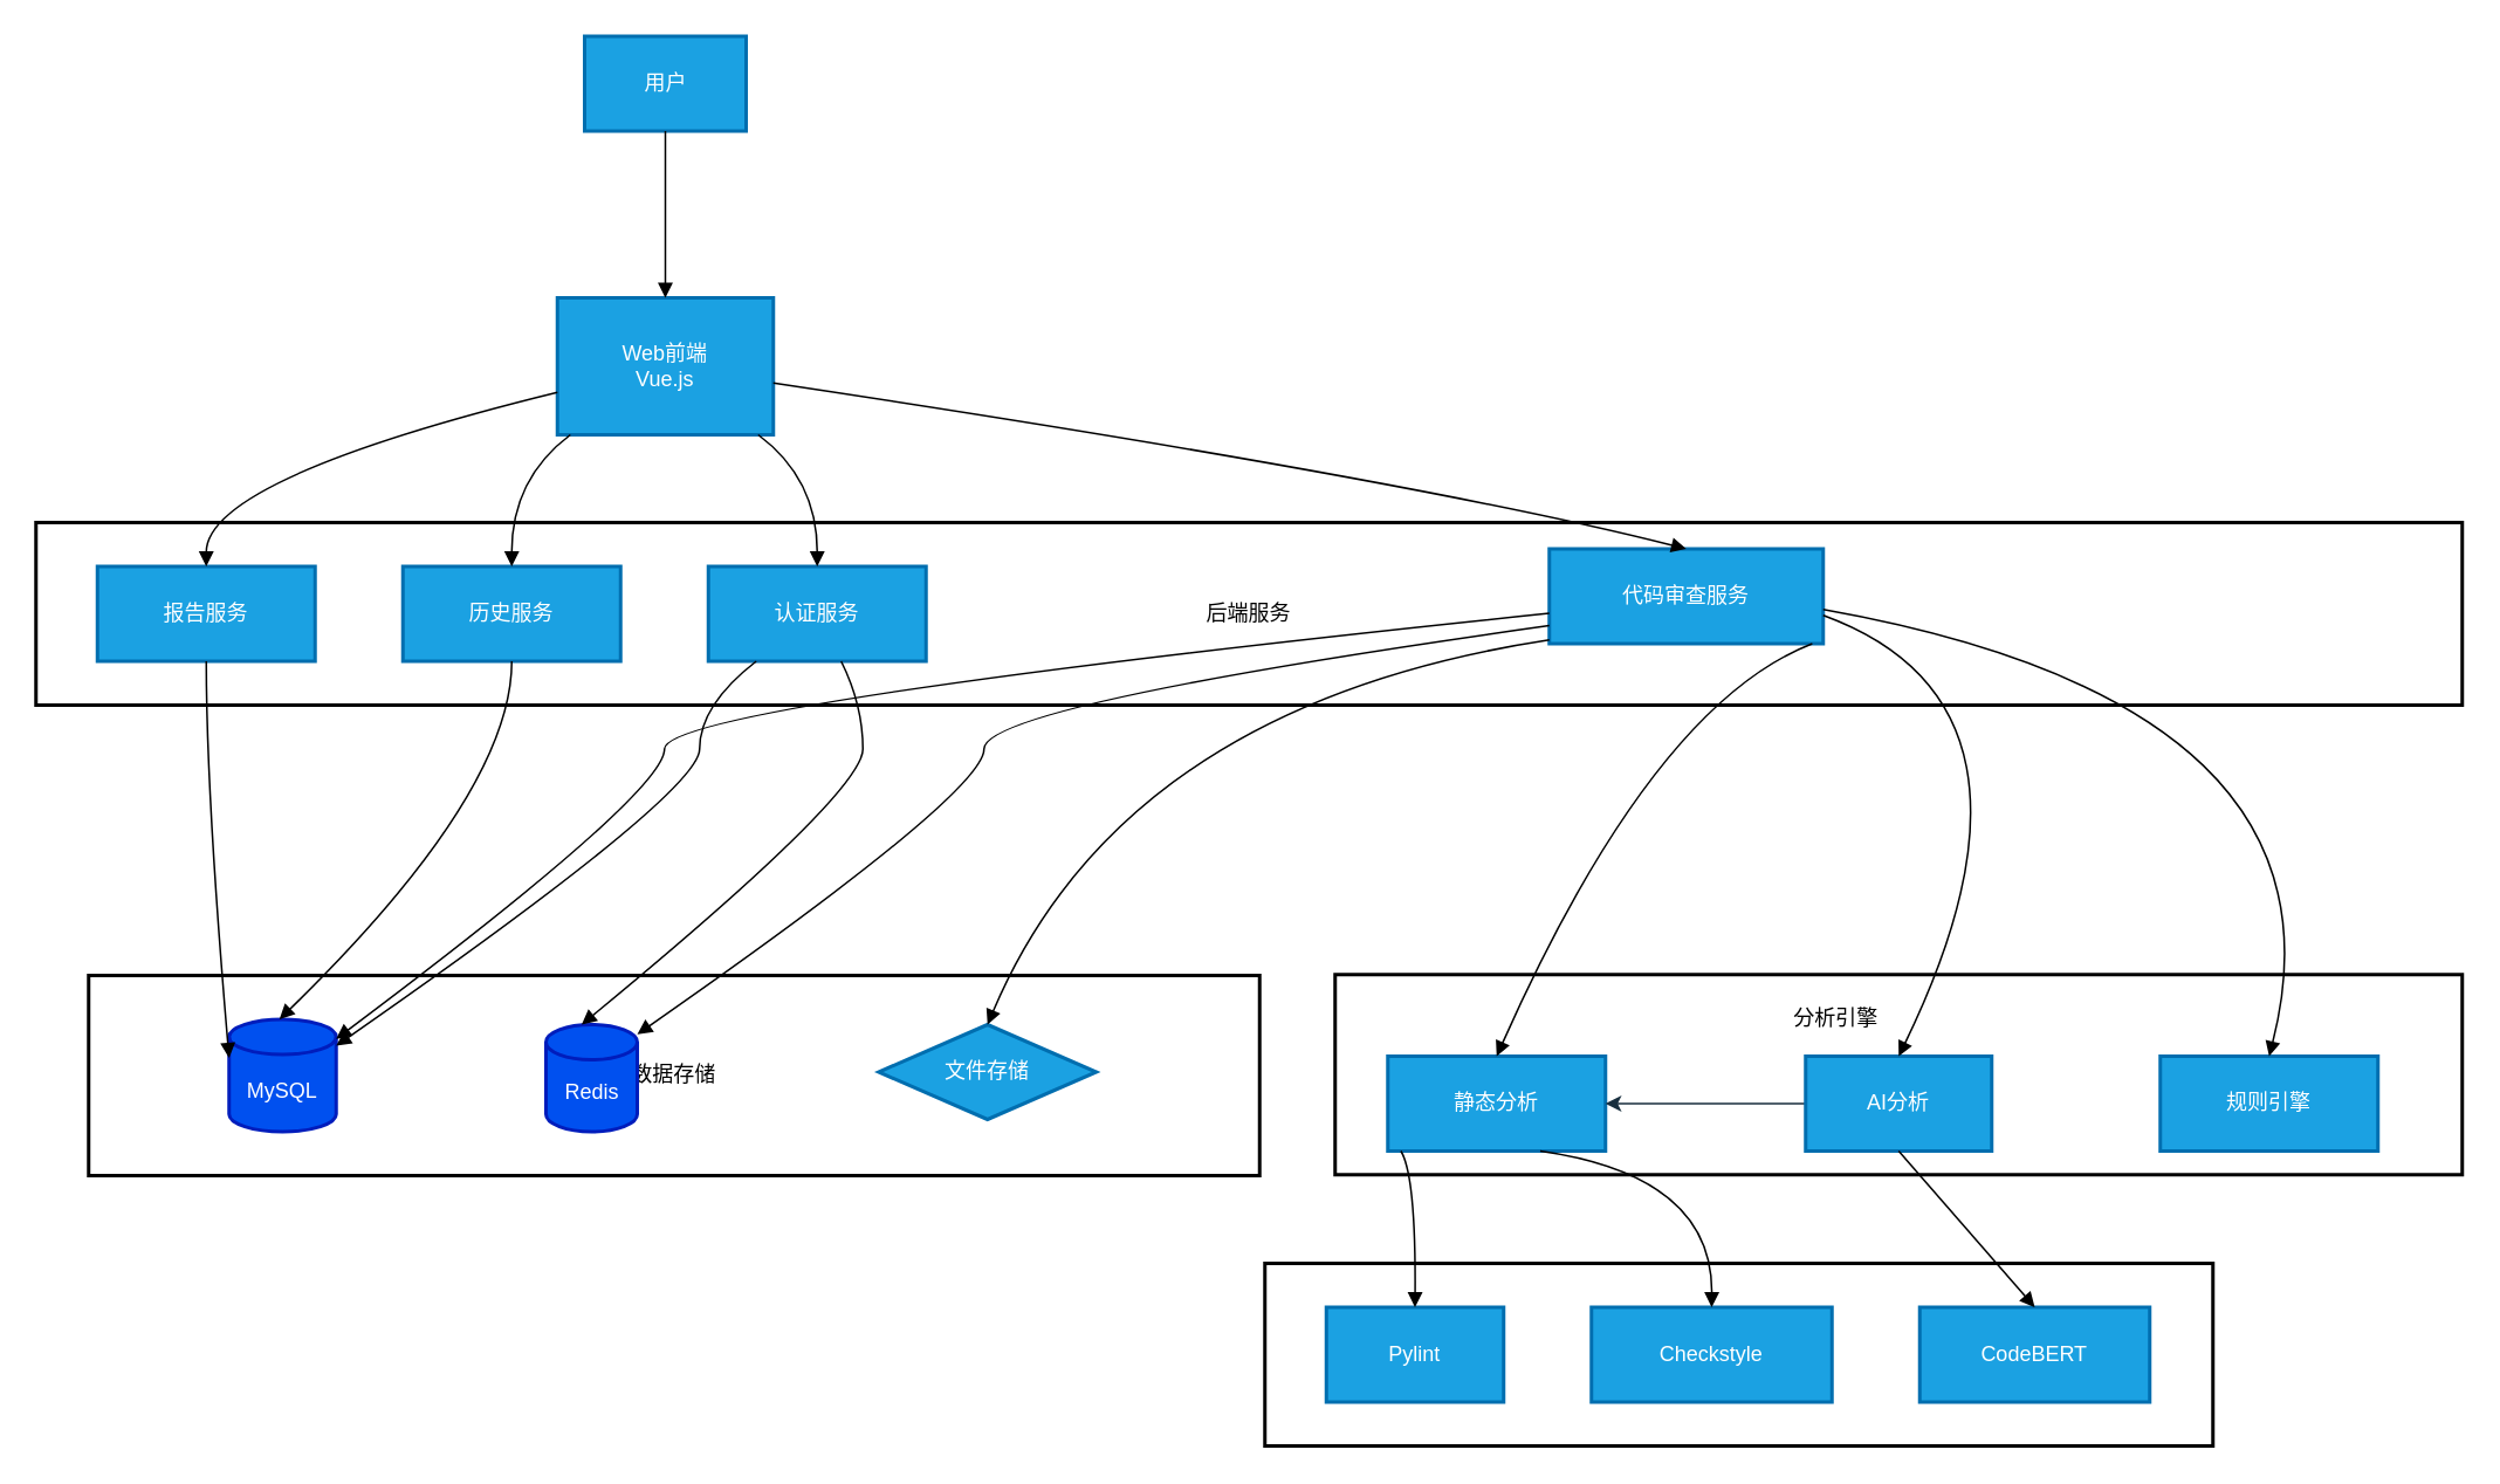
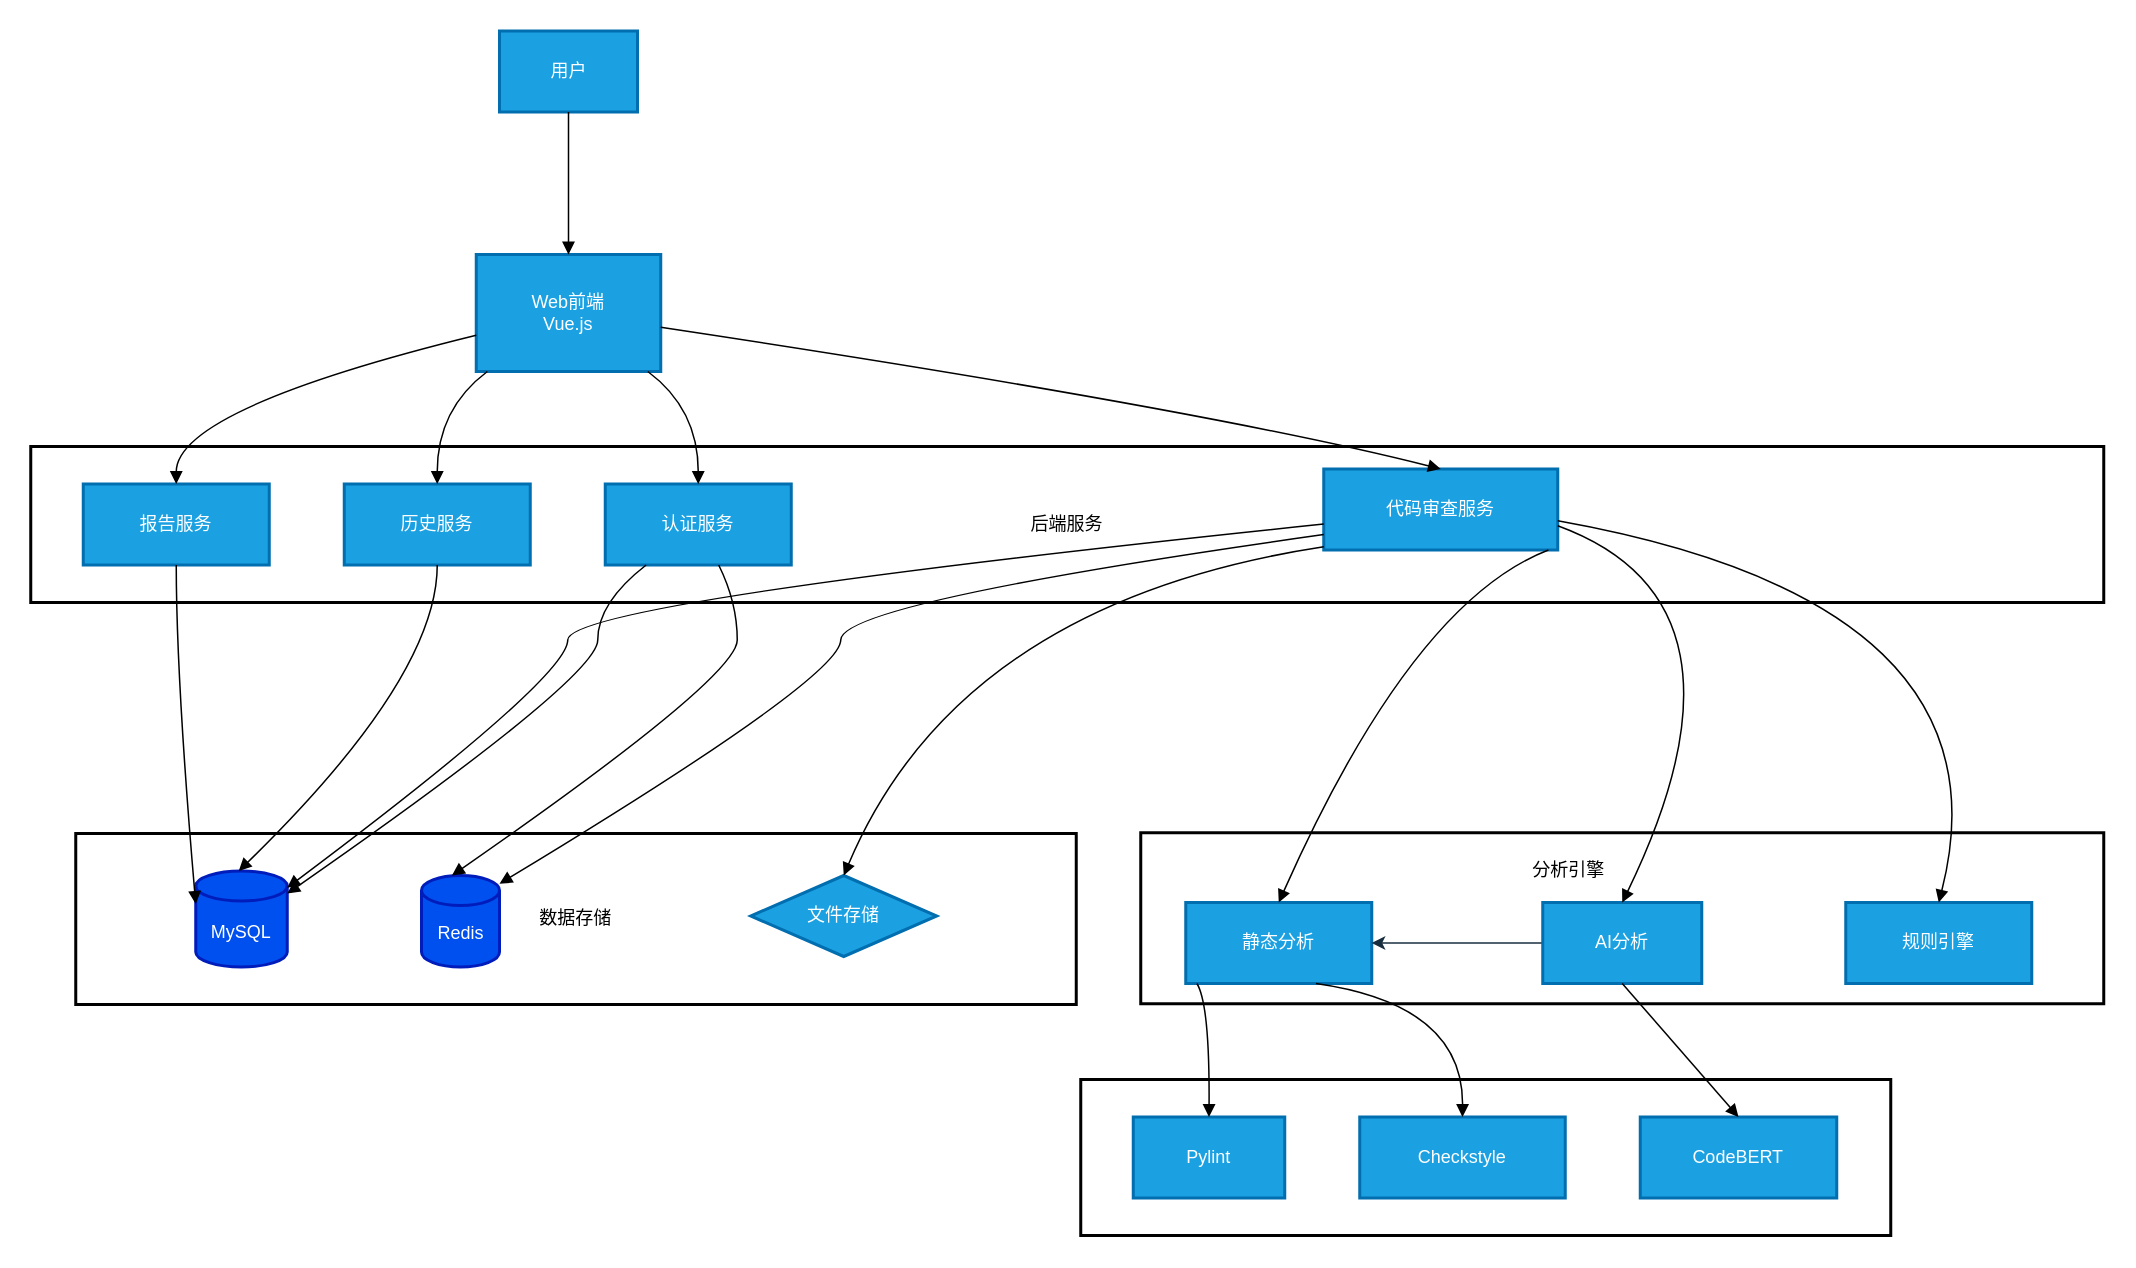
- <mxCell id="20" value="Redis" style="shape=cylinder3;boundedLbl=1;backgroundOutline=1;size=10;strokeWidth=2;whiteSpace=wrap;fillColor=#0050ef;fontColor=#ffffff;strokeColor=#001DBC;" vertex="1" parent="1"><mxGeometry x="310.5" y="583" width="52" height="61" as="geometry" /></mxCell>
+ <mxCell id="20" value="Redis" style="shape=cylinder3;boundedLbl=1;backgroundOutline=1;size=10;strokeWidth=2;whiteSpace=wrap;fillColor=#0050ef;fontColor=#ffffff;strokeColor=#001DBC;" vertex="1" parent="1"><mxGeometry x="280.5" y="583" width="52" height="61" as="geometry" /></mxCell>
